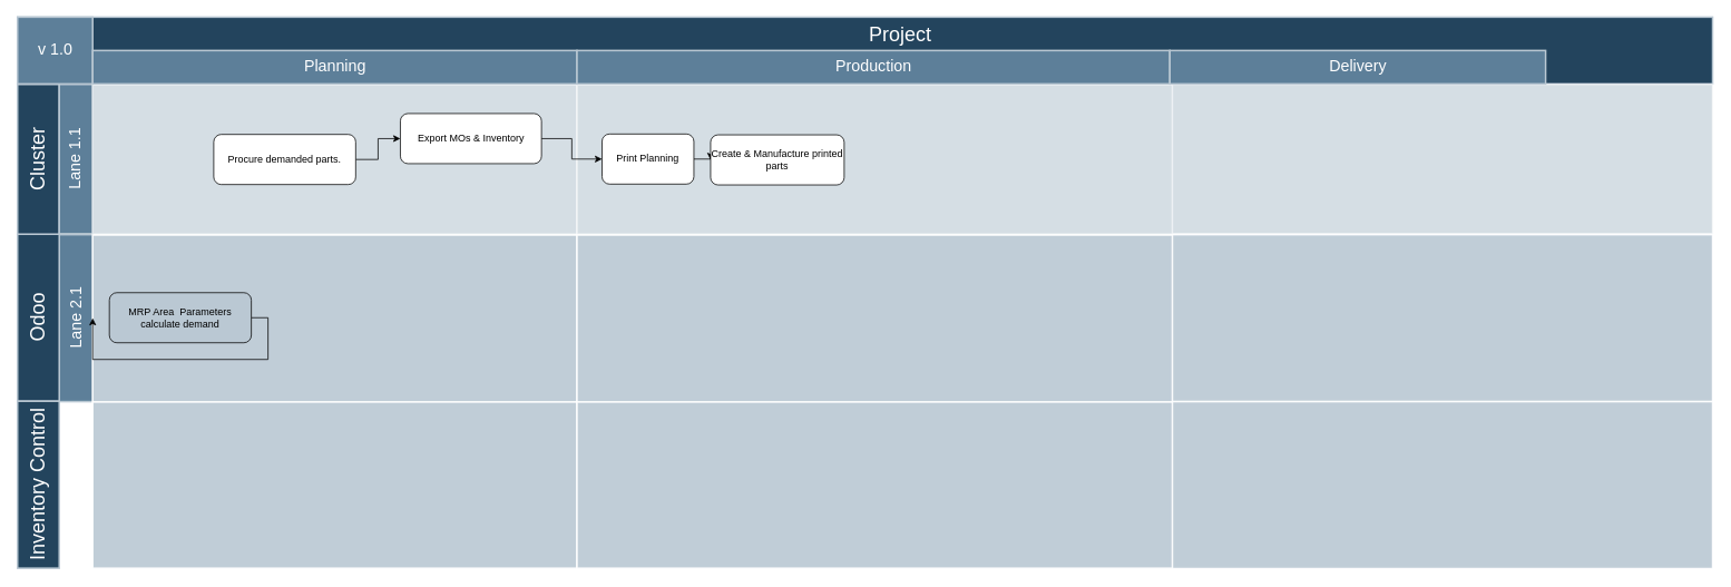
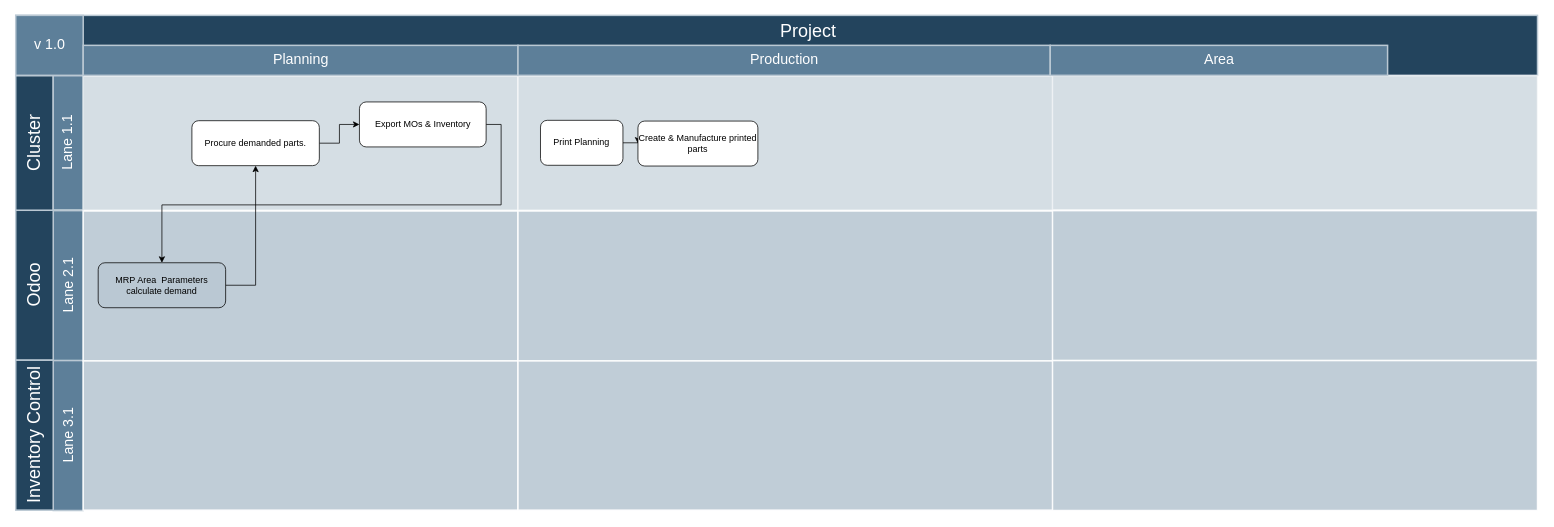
- <mxCell id="22" value="Delivery" style="strokeColor=#BAC8D3;fillColor=#5d7f99;fontSize=19;strokeWidth=2;fontFamily=Helvetica;html=1;labelBackgroundColor=none;fontColor=#FFFFFF;" vertex="1" parent="19"><mxGeometry x="1290" width="450" height="40" as="geometry" /></mxCell>
+ <mxCell id="22" value="Area" style="strokeColor=#BAC8D3;fillColor=#5d7f99;fontSize=19;strokeWidth=2;fontFamily=Helvetica;html=1;labelBackgroundColor=none;fontColor=#FFFFFF;" vertex="1" parent="19"><mxGeometry x="1290" width="450" height="40" as="geometry" /></mxCell>
- <mxCell id="27" style="edgeStyle=orthogonalEdgeStyle;rounded=0;orthogonalLoop=1;jettySize=auto;html=1;exitX=1;exitY=0.5;exitDx=0;exitDy=0;entryX=0;entryY=0.5;entryDx=0;entryDy=0;" edge="1" parent="1" source="28" target="30"><mxGeometry relative="1" as="geometry" /></mxCell>
+ <mxCell id="27" style="edgeStyle=orthogonalEdgeStyle;rounded=0;orthogonalLoop=1;jettySize=auto;html=1;exitX=1;exitY=0.5;exitDx=0;exitDy=0;" edge="1" parent="1" source="28" target="24"><mxGeometry relative="1" as="geometry" /></mxCell>
- <mxCell id="23" style="edgeStyle=orthogonalEdgeStyle;rounded=0;orthogonalLoop=1;jettySize=auto;html=1;exitX=1;exitY=0.5;exitDx=0;exitDy=0;" edge="1" parent="1" source="24" target="6"><mxGeometry relative="1" as="geometry" /></mxCell>
+ <mxCell id="23" style="edgeStyle=orthogonalEdgeStyle;rounded=0;orthogonalLoop=1;jettySize=auto;html=1;exitX=1;exitY=0.5;exitDx=0;exitDy=0;entryX=0.5;entryY=1;entryDx=0;entryDy=0;" edge="1" parent="1" source="24" target="26"><mxGeometry relative="1" as="geometry" /></mxCell>
+ <mxCell id="8" value="Lane 3.1" style="strokeColor=#BAC8D3;fillColor=#5d7f99;fontSize=19;strokeWidth=2;horizontal=0;fontFamily=Helvetica;html=1;labelBackgroundColor=none;fontColor=#FFFFFF;" vertex="1" parent="1"><mxGeometry x="70" y="480.5" width="40" height="200" as="geometry" /></mxCell>
